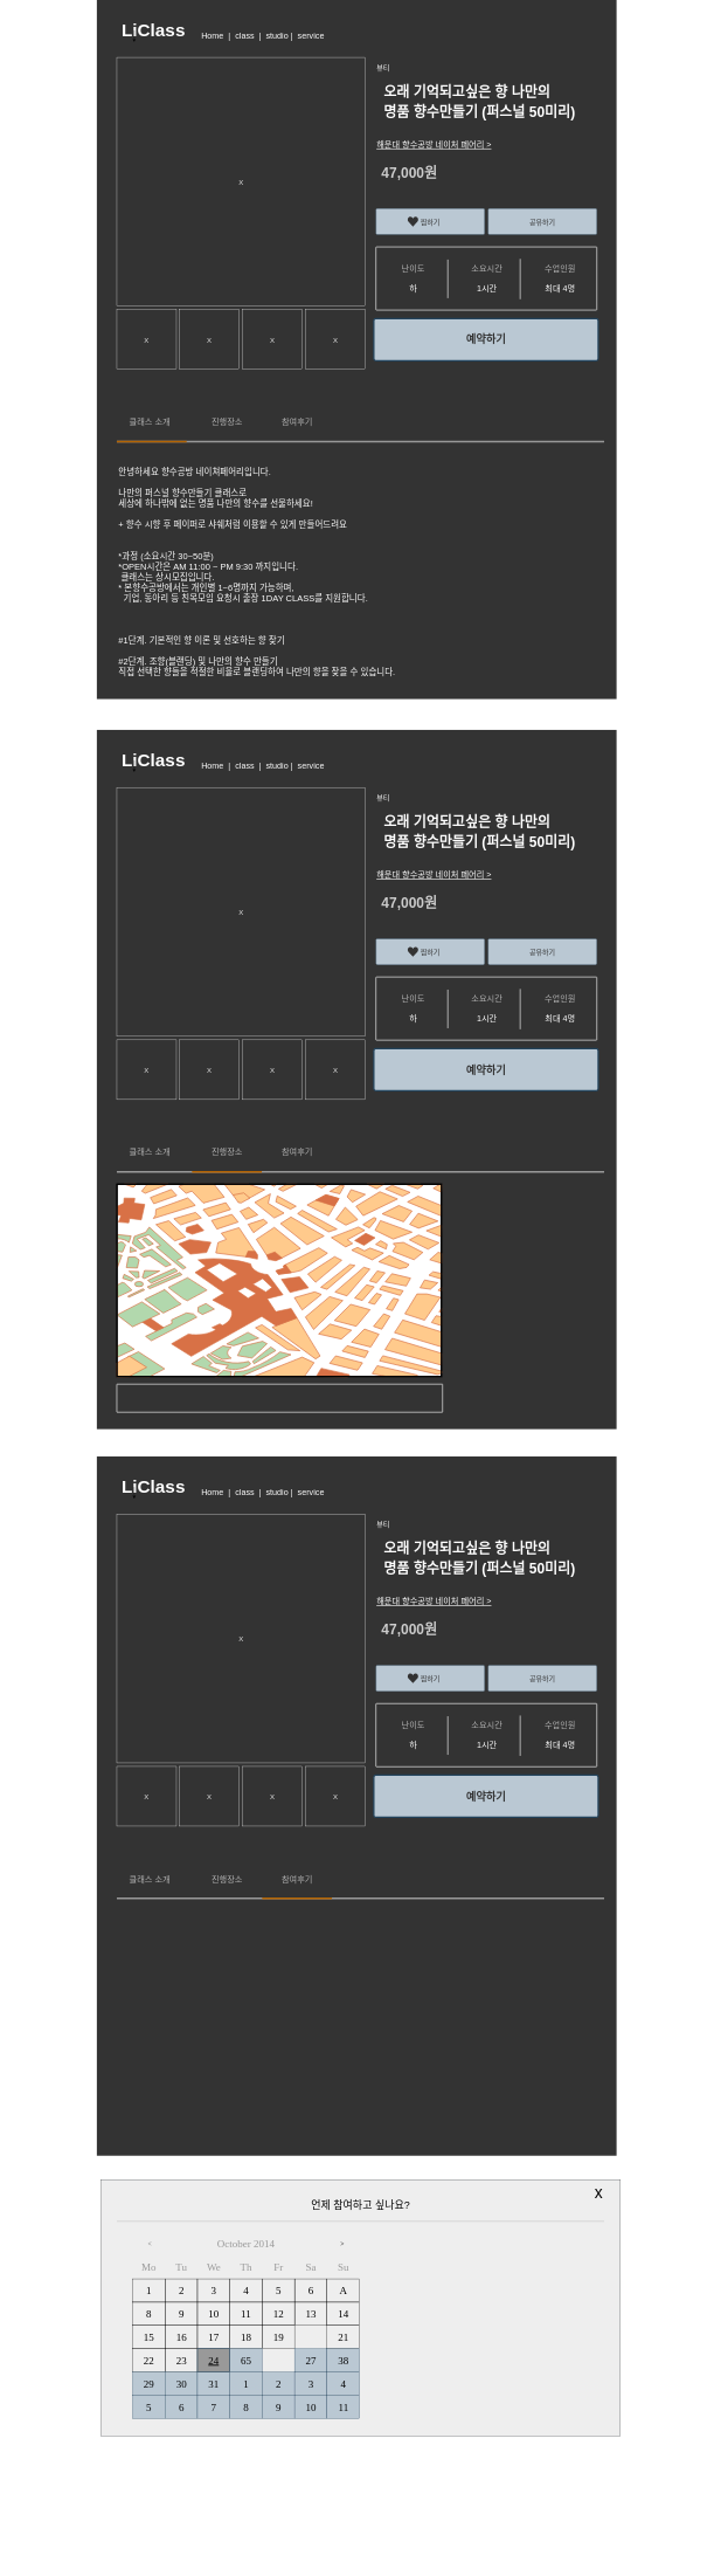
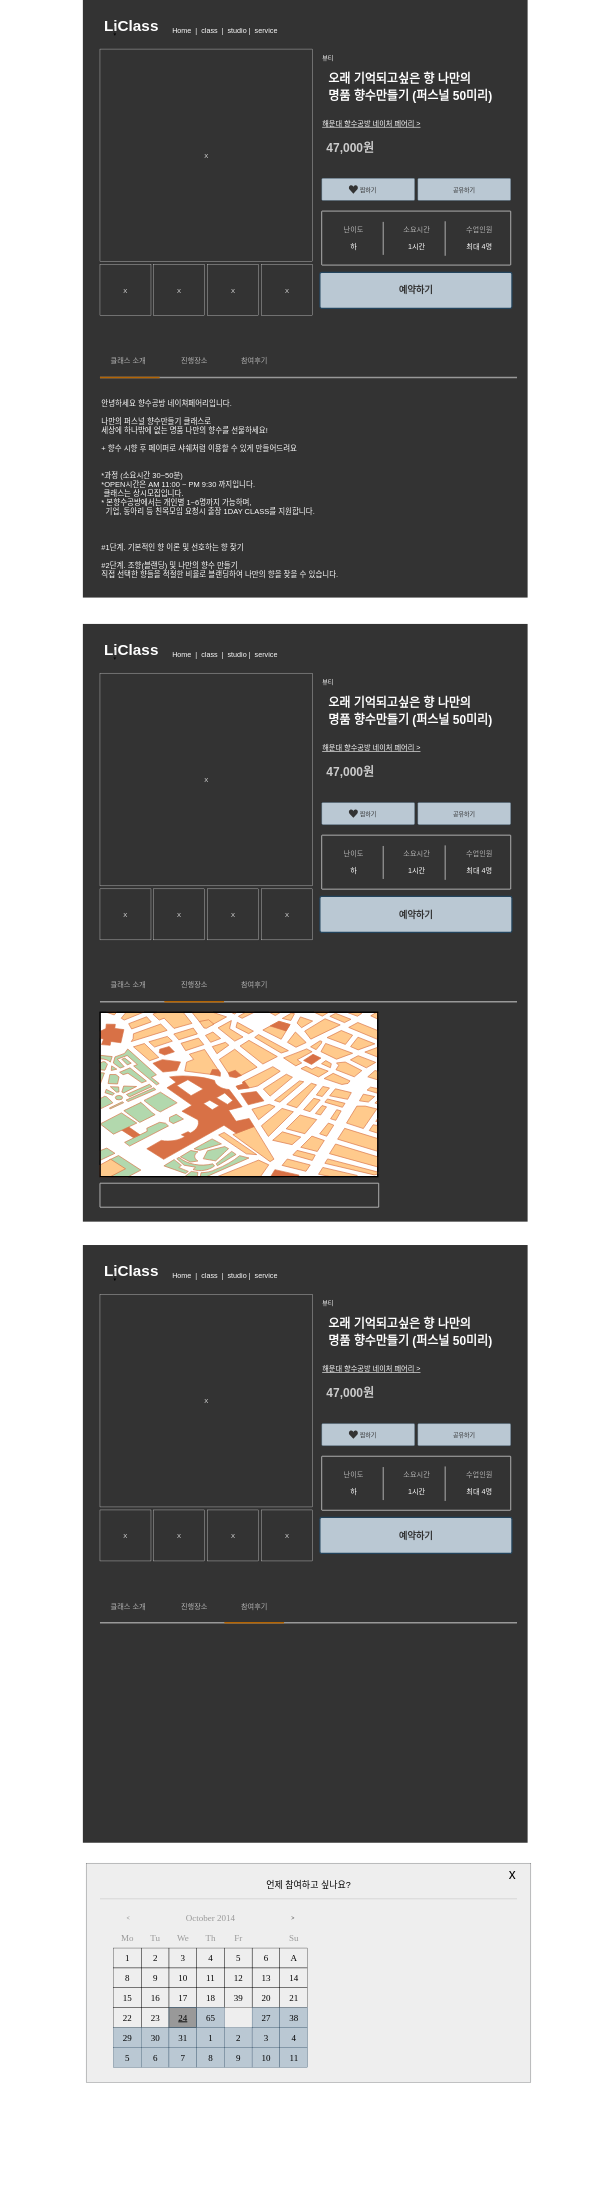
- <mxCell id="105" value="Sa" style="strokeWidth=1;shadow=0;dashed=0;align=center;html=1;shape=mxgraph.mockup.forms.anchor;fontColor=#999999;strokeColor=#CCCCCC;fontFamily=Tahoma;fontSize=30;fillColor=#333333;" parent="96" vertex="1"><mxGeometry x="508.063" y="92.8" width="92.375" height="66.286" as="geometry" /></mxCell>
+ <mxCell id="126" value="20" style="strokeWidth=1;shadow=0;dashed=0;align=center;html=1;shape=mxgraph.mockup.forms.rrect;rSize=0;fontFamily=Tahoma;fontSize=30;fillColor=none;" parent="96" vertex="1"><mxGeometry x="508.063" y="291.657" width="92.375" height="66.286" as="geometry" /></mxCell>
- <mxCell id="125" value="19" style="strokeWidth=1;shadow=0;dashed=0;align=center;html=1;shape=mxgraph.mockup.forms.rrect;rSize=0;fontFamily=Tahoma;fontSize=30;fillColor=none;" parent="96" vertex="1"><mxGeometry x="415.688" y="291.657" width="92.375" height="66.286" as="geometry" /></mxCell>
+ <mxCell id="125" value="39" style="strokeWidth=1;shadow=0;dashed=0;align=center;html=1;shape=mxgraph.mockup.forms.rrect;rSize=0;fontFamily=Tahoma;fontSize=30;fillColor=none;" parent="96" vertex="1"><mxGeometry x="415.688" y="291.657" width="92.375" height="66.286" as="geometry" /></mxCell>
